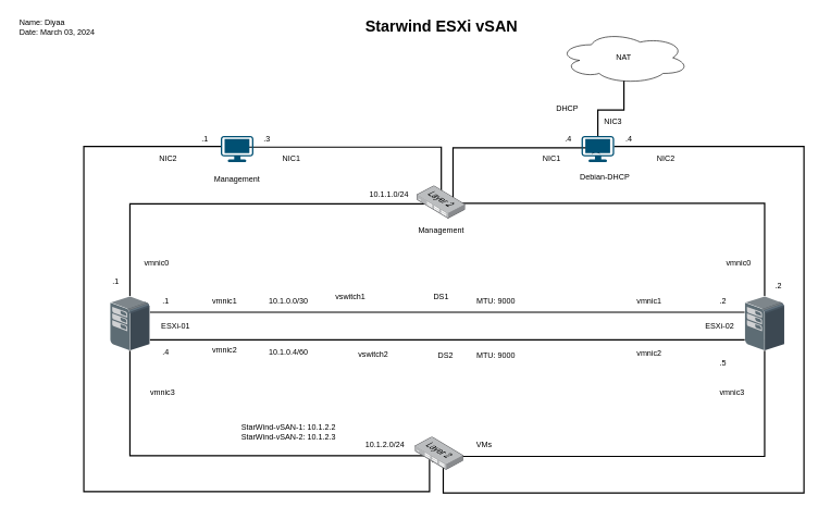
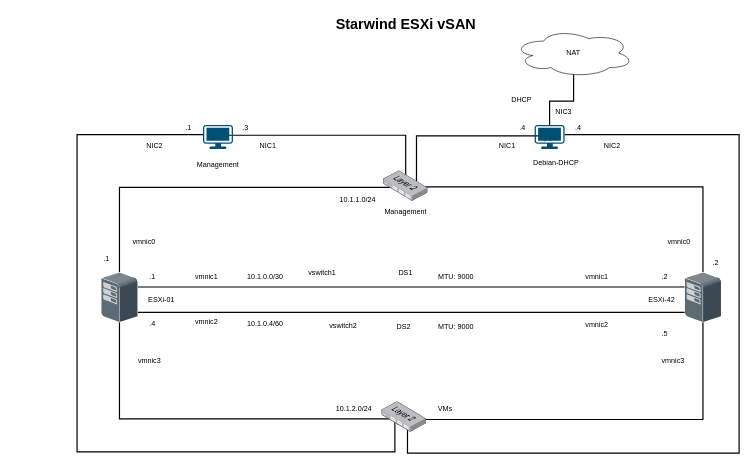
- <mxCell id="61" value="&lt;div style=&quot;text-align: left;&quot;&gt;&lt;span style=&quot;background-color: initial;&quot;&gt;Name: Diyaa&lt;/span&gt;&lt;/div&gt;&lt;div&gt;Date: March 03, 2024&lt;/div&gt;" style="text;html=1;align=center;verticalAlign=middle;resizable=0;points=[];autosize=1;strokeColor=none;fillColor=none;" parent="1" vertex="1"><mxGeometry x="20" y="20" width="133" height="41" as="geometry" /></mxCell>
- <mxCell id="28" value="10.1.1.0/24" style="text;html=1;strokeColor=none;fillColor=none;align=center;verticalAlign=middle;whiteSpace=wrap;rounded=0;" parent="1" vertex="1"><mxGeometry x="566" y="283" width="60" height="30" as="geometry" /></mxCell>
+ <mxCell id="28" value="10.1.1.0/24" style="text;html=1;strokeColor=none;fillColor=none;align=center;verticalAlign=middle;whiteSpace=wrap;rounded=0;" parent="1" vertex="1"><mxGeometry x="566" y="318" width="60" height="30" as="geometry" /></mxCell>
- <mxCell id="19" value="ESXi-02" style="text;html=1;strokeColor=none;fillColor=none;align=center;verticalAlign=middle;whiteSpace=wrap;rounded=0;" parent="1" vertex="1"><mxGeometry x="1073" y="485" width="60" height="30" as="geometry" /></mxCell>
+ <mxCell id="19" value="ESXi-42" style="text;html=1;strokeColor=none;fillColor=none;align=center;verticalAlign=middle;whiteSpace=wrap;rounded=0;" parent="1" vertex="1"><mxGeometry x="1073" y="485" width="60" height="30" as="geometry" /></mxCell>
- <mxCell id="11" value="DS2" style="text;html=1;strokeColor=none;fillColor=none;align=center;verticalAlign=middle;whiteSpace=wrap;rounded=0;" parent="1" vertex="1"><mxGeometry x="653" y="529" width="60" height="30" as="geometry" /></mxCell>
+ <mxCell id="11" value="DS2" style="text;html=1;strokeColor=none;fillColor=none;align=center;verticalAlign=middle;whiteSpace=wrap;rounded=0;" parent="1" vertex="1"><mxGeometry x="643" y="529" width="60" height="30" as="geometry" /></mxCell>
- <mxCell id="45" value="StarWind-vSAN-1: 10.1.2.2&lt;br&gt;StarWind-vSAN-2: 10.1.2.3" style="text;html=1;strokeColor=none;fillColor=none;align=center;verticalAlign=middle;whiteSpace=wrap;rounded=0;" parent="1" vertex="1"><mxGeometry x="359" y="637" width="166" height="49" as="geometry" /></mxCell>
